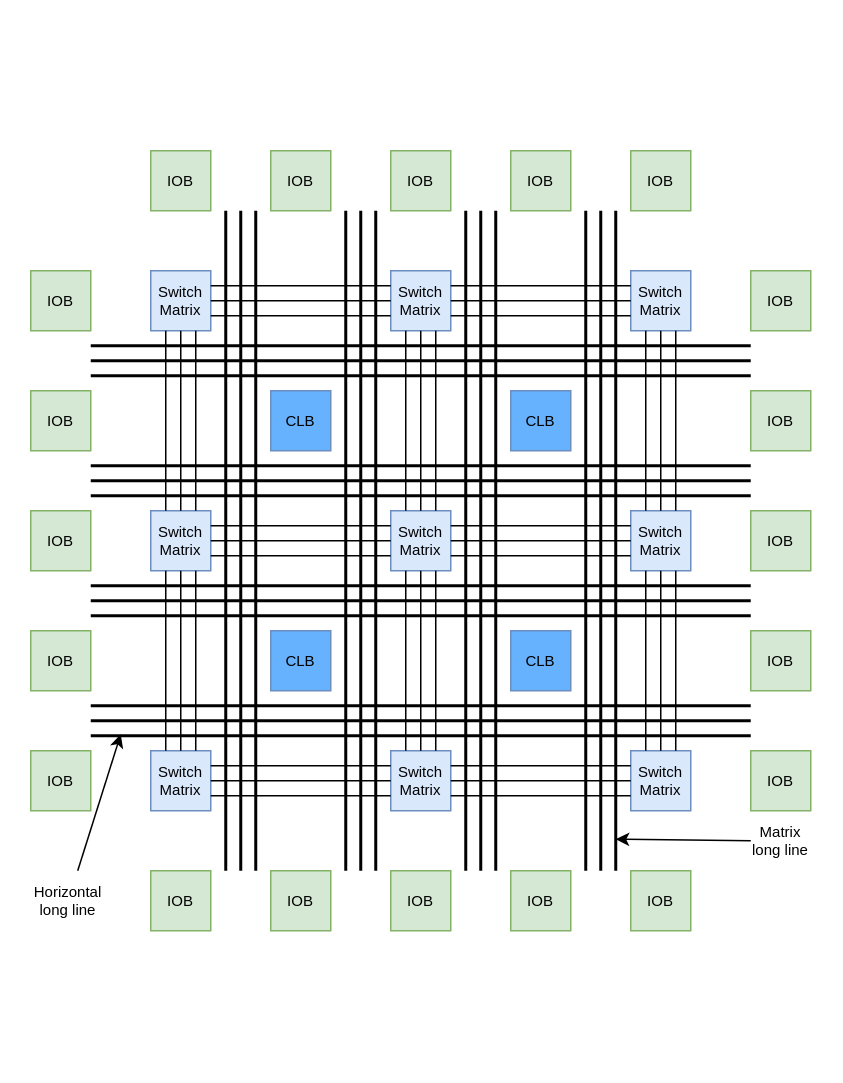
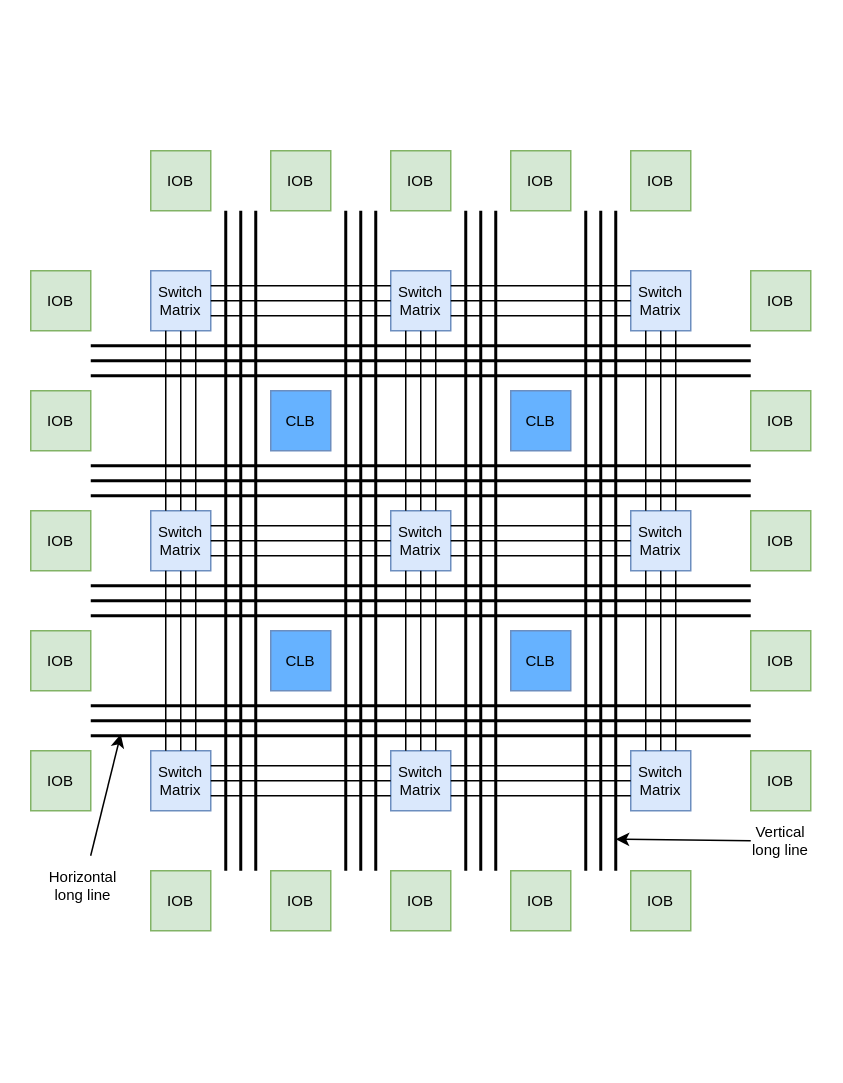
- <mxCell id="6" value="Matrix &lt;br style=&quot;font-size: 10px;&quot;&gt;long line&lt;br style=&quot;font-size: 10px;&quot;&gt;" style="text;html=1;strokeColor=none;fillColor=none;align=center;verticalAlign=middle;whiteSpace=wrap;rounded=0;labelBackgroundColor=#ffffff;fontFamily=Helvetica;fontSize=10;" parent="2" vertex="1"><mxGeometry x="480" y="440" width="40" height="40" as="geometry" /></mxCell>
+ <mxCell id="6" value="Vertical &lt;br style=&quot;font-size: 10px;&quot;&gt;long line&lt;br style=&quot;font-size: 10px;&quot;&gt;" style="text;html=1;strokeColor=none;fillColor=none;align=center;verticalAlign=middle;whiteSpace=wrap;rounded=0;labelBackgroundColor=#ffffff;fontFamily=Helvetica;fontSize=10;" parent="2" vertex="1"><mxGeometry x="480" y="440" width="40" height="40" as="geometry" /></mxCell>
- <mxCell id="5" value="Horizontal long line&lt;br style=&quot;font-size: 10px;&quot;&gt;" style="text;html=1;strokeColor=none;fillColor=none;align=center;verticalAlign=middle;whiteSpace=wrap;rounded=0;labelBackgroundColor=#ffffff;fontFamily=Helvetica;fontSize=10;" parent="2" vertex="1"><mxGeometry y="480" width="50" height="40" as="geometry" /></mxCell>
+ <mxCell id="5" value="Horizontal long line&lt;br style=&quot;font-size: 10px;&quot;&gt;" style="text;html=1;strokeColor=none;fillColor=none;align=center;verticalAlign=middle;whiteSpace=wrap;rounded=0;labelBackgroundColor=#ffffff;fontFamily=Helvetica;fontSize=10;" parent="2" vertex="1"><mxGeometry x="10" y="470" width="50" height="40" as="geometry" /></mxCell>
